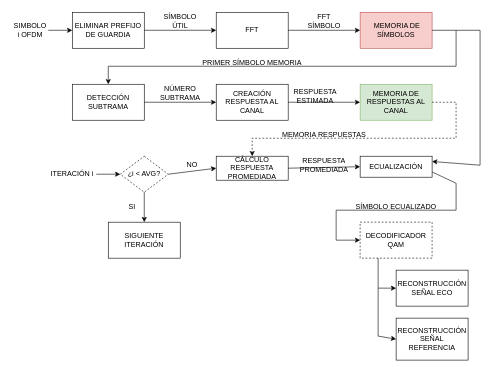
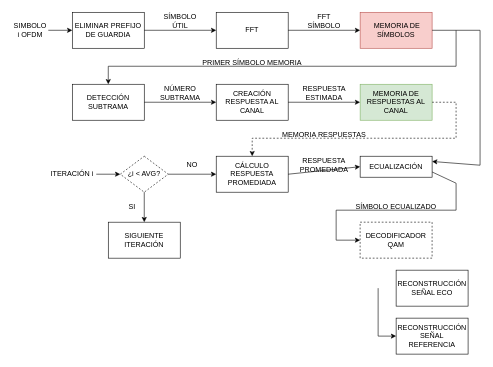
- <mxCell id="24" value="RESPUESTA ESTIMADA" style="text;html=1;strokeColor=none;fillColor=none;align=center;verticalAlign=middle;whiteSpace=wrap;rounded=0;" parent="1" vertex="1"><mxGeometry x="495" y="145" width="60" height="30" as="geometry" /></mxCell>
+ <mxCell id="24" value="RESPUESTA ESTIMADA" style="text;html=1;strokeColor=none;fillColor=none;align=center;verticalAlign=middle;whiteSpace=wrap;rounded=0;" parent="1" vertex="1"><mxGeometry x="510" y="140" width="60" height="30" as="geometry" /></mxCell>
- <mxCell id="16" value="CÁLCULO RESPUESTA PROMEDIADA" style="rounded=0;whiteSpace=wrap;html=1;" parent="1" vertex="1"><mxGeometry x="360" y="260" width="120" height="40" as="geometry" /></mxCell>
+ <mxCell id="16" value="CÁLCULO RESPUESTA PROMEDIADA" style="rounded=0;whiteSpace=wrap;html=1;" parent="1" vertex="1"><mxGeometry x="360" y="260" width="120" height="60" as="geometry" /></mxCell>
- <mxCell id="36" value="" style="endArrow=classic;html=1;rounded=0;exitX=0.25;exitY=1;exitDx=0;exitDy=0;entryX=0;entryY=0.5;entryDx=0;entryDy=0;" parent="1" source="7" target="8" edge="1"><mxGeometry width="50" height="50" relative="1" as="geometry"><mxPoint x="580" y="660" as="sourcePoint" /><mxPoint x="630" y="610" as="targetPoint" /><Array as="points"><mxPoint x="630" y="480" /></Array></mxGeometry></mxCell>
- <mxCell id="9" value="RECONSTRUCCIÓN SEÑAL REFERENCIA" style="rounded=0;whiteSpace=wrap;html=1;" parent="1" vertex="1"><mxGeometry x="660" y="530" width="120" height="70" as="geometry" /></mxCell>
+ <mxCell id="9" value="RECONSTRUCCIÓN SEÑAL REFERENCIA" style="rounded=0;whiteSpace=wrap;html=1;" parent="1" vertex="1"><mxGeometry x="660" y="530" width="120" height="60" as="geometry" /></mxCell>
